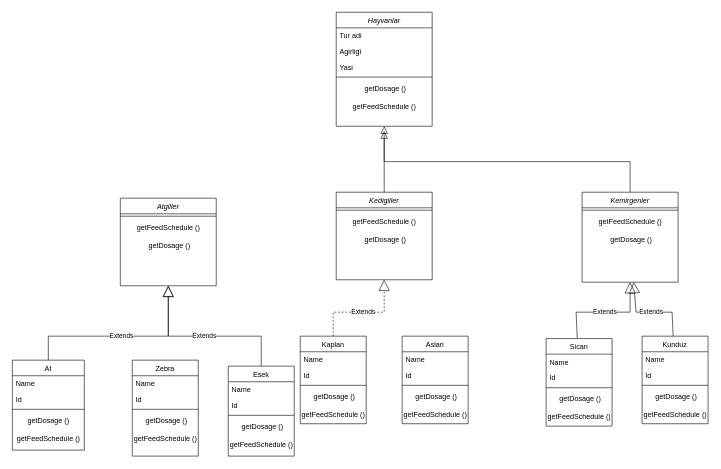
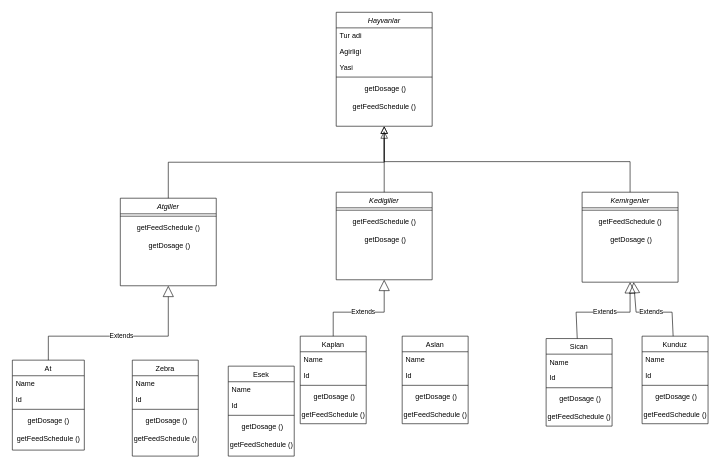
+ <mxCell id="13" value="" style="endArrow=block;endSize=10;endFill=0;shadow=0;strokeWidth=1;rounded=0;edgeStyle=elbowEdgeStyle;elbow=vertical;" parent="1" source="9" target="2" edge="1"><mxGeometry width="160" relative="1" as="geometry"><mxPoint x="540" y="163" as="sourcePoint" /><mxPoint x="540" y="163" as="targetPoint" /></mxGeometry></mxCell>
- <mxCell id="66" value="Extends" style="endArrow=block;endSize=16;endFill=0;html=1;rounded=0;exitX=0.5;exitY=0;exitDx=0;exitDy=0;dashed=1;" edge="1" parent="1" source="42" target="14"><mxGeometry width="160" relative="1" as="geometry"><mxPoint x="490" y="560" as="sourcePoint" /><mxPoint x="650" y="560" as="targetPoint" /><Array as="points"><mxPoint x="555" y="520" /><mxPoint x="640" y="520" /></Array></mxGeometry></mxCell>
+ <mxCell id="66" value="Extends" style="endArrow=block;endSize=16;endFill=0;html=1;rounded=0;exitX=0.5;exitY=0;exitDx=0;exitDy=0;" edge="1" parent="1" source="42" target="14"><mxGeometry width="160" relative="1" as="geometry"><mxPoint x="490" y="560" as="sourcePoint" /><mxPoint x="650" y="560" as="targetPoint" /><Array as="points"><mxPoint x="555" y="520" /><mxPoint x="640" y="520" /></Array></mxGeometry></mxCell>
- <mxCell id="68" value="Extends" style="endArrow=block;endSize=16;endFill=0;html=1;rounded=0;exitX=0.5;exitY=0;exitDx=0;exitDy=0;" edge="1" parent="1" source="36" target="9"><mxGeometry width="160" relative="1" as="geometry"><mxPoint x="330" y="520" as="sourcePoint" /><mxPoint x="490" y="520" as="targetPoint" /><Array as="points"><mxPoint x="435" y="560" /><mxPoint x="280" y="560" /></Array></mxGeometry></mxCell>
